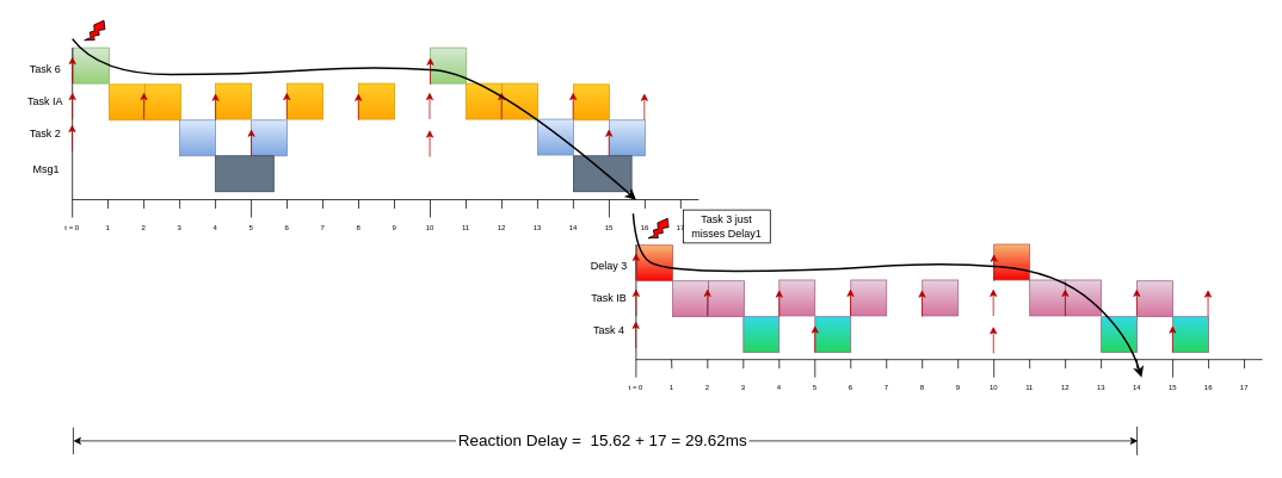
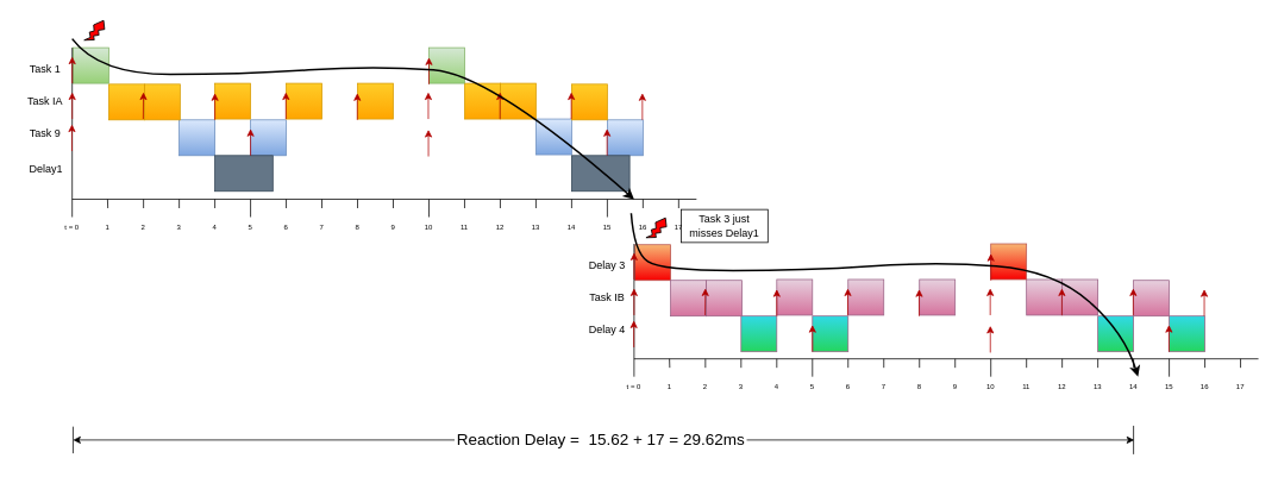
- <mxCell id="20" value="Task 6" style="text;html=1;strokeColor=none;fillColor=none;align=center;verticalAlign=middle;whiteSpace=wrap;rounded=0;" vertex="1" parent="1"><mxGeometry x="20" y="63" width="60" height="30" as="geometry" /></mxCell>
+ <mxCell id="20" value="Task 1" style="text;html=1;strokeColor=none;fillColor=none;align=center;verticalAlign=middle;whiteSpace=wrap;rounded=0;" vertex="1" parent="1"><mxGeometry x="20" y="63" width="60" height="30" as="geometry" /></mxCell>
- <mxCell id="78" value="Task 2" style="text;html=1;strokeColor=none;fillColor=none;align=center;verticalAlign=middle;whiteSpace=wrap;rounded=0;" vertex="1" parent="1"><mxGeometry x="20" y="134" width="60" height="30" as="geometry" /></mxCell>
+ <mxCell id="78" value="Task 9" style="text;html=1;strokeColor=none;fillColor=none;align=center;verticalAlign=middle;whiteSpace=wrap;rounded=0;" vertex="1" parent="1"><mxGeometry x="20" y="134" width="60" height="30" as="geometry" /></mxCell>
- <mxCell id="58" value="Msg1" style="text;html=1;strokeColor=none;fillColor=none;align=center;verticalAlign=middle;whiteSpace=wrap;rounded=0;" vertex="1" parent="1"><mxGeometry x="21" y="174" width="60" height="30" as="geometry" /></mxCell>
+ <mxCell id="58" value="Delay1" style="text;html=1;strokeColor=none;fillColor=none;align=center;verticalAlign=middle;whiteSpace=wrap;rounded=0;" vertex="1" parent="1"><mxGeometry x="21" y="174" width="60" height="30" as="geometry" /></mxCell>
- <mxCell id="143" value="Task 4" style="text;html=1;strokeColor=none;fillColor=none;align=center;verticalAlign=middle;whiteSpace=wrap;rounded=0;" vertex="1" parent="1"><mxGeometry x="650" y="354" width="60" height="30" as="geometry" /></mxCell>
+ <mxCell id="143" value="Delay 4" style="text;html=1;strokeColor=none;fillColor=none;align=center;verticalAlign=middle;whiteSpace=wrap;rounded=0;" vertex="1" parent="1"><mxGeometry x="650" y="354" width="60" height="30" as="geometry" /></mxCell>
